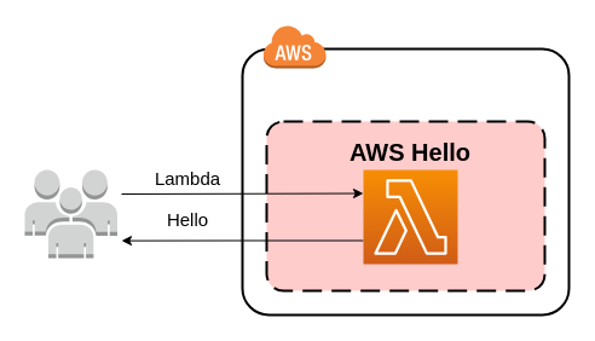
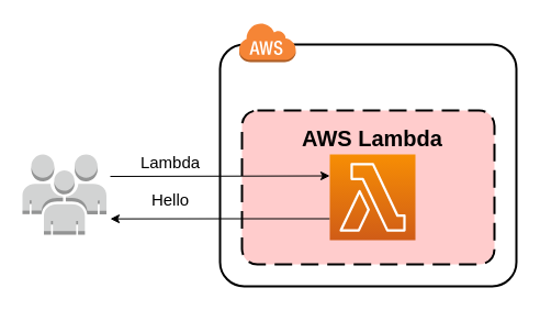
- <mxCell id="6" value="AWS Hello" style="text;html=1;strokeColor=none;fillColor=none;align=center;verticalAlign=middle;whiteSpace=wrap;rounded=0;fontSize=20;fontStyle=1" parent="1" vertex="1"><mxGeometry x="269" y="110" width="140" height="30" as="geometry" /></mxCell>
+ <mxCell id="6" value="AWS Lambda" style="text;html=1;strokeColor=none;fillColor=none;align=center;verticalAlign=middle;whiteSpace=wrap;rounded=0;fontSize=20;fontStyle=1" parent="1" vertex="1"><mxGeometry x="269" y="110" width="140" height="30" as="geometry" /></mxCell>
